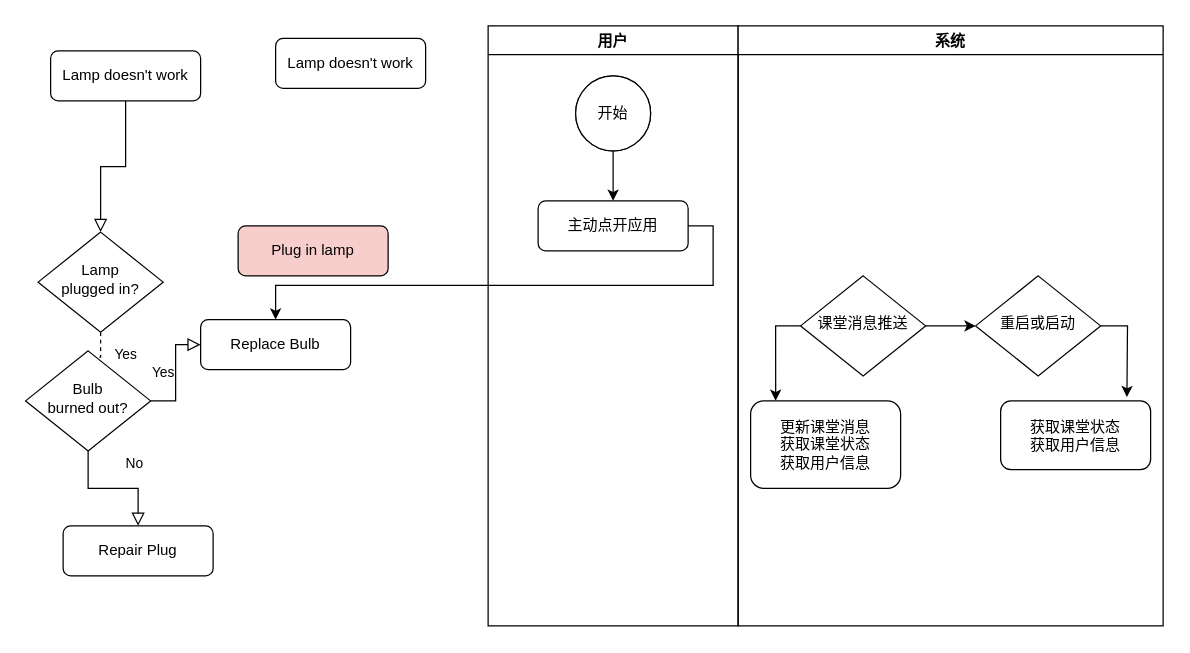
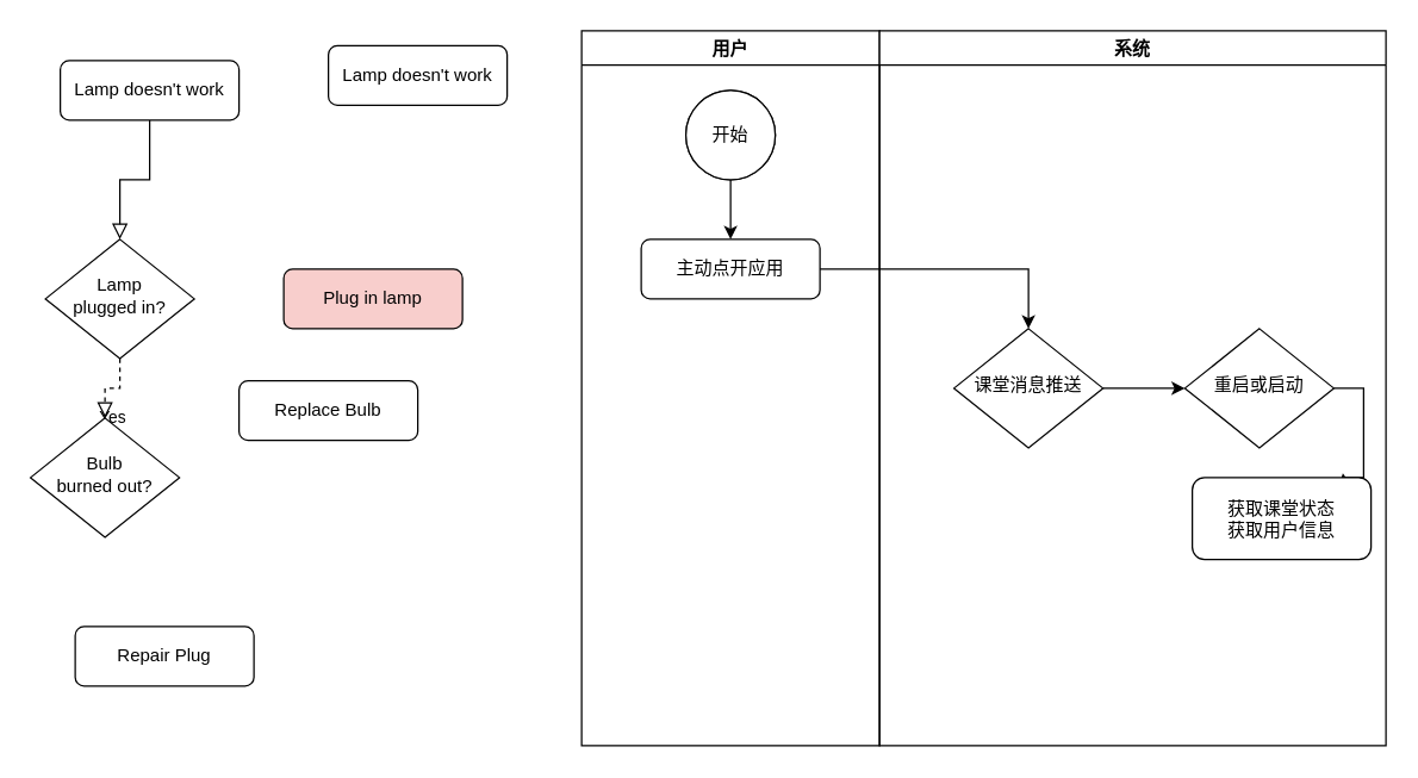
- <mxCell id="5" value="Lamp&lt;br&gt;plugged in?" style="rhombus;whiteSpace=wrap;html=1;shadow=0;fontFamily=Helvetica;fontSize=12;align=center;strokeWidth=1;spacing=6;spacingTop=-4;" parent="1" vertex="1"><mxGeometry x="30" y="185" width="100" height="80" as="geometry" /></mxCell>
+ <mxCell id="5" value="Lamp&lt;br&gt;plugged in?" style="rhombus;whiteSpace=wrap;html=1;shadow=0;fontFamily=Helvetica;fontSize=12;align=center;strokeWidth=1;spacing=6;spacingTop=-4;" parent="1" vertex="1"><mxGeometry x="30" y="160" width="100" height="80" as="geometry" /></mxCell>
- <mxCell id="26" style="edgeStyle=orthogonalEdgeStyle;rounded=0;orthogonalLoop=1;jettySize=auto;html=1;exitX=1;exitY=0.5;exitDx=0;exitDy=0;" edge="1" parent="1" source="16" target="11"><mxGeometry relative="1" as="geometry" /></mxCell>
+ <mxCell id="26" style="edgeStyle=orthogonalEdgeStyle;rounded=0;orthogonalLoop=1;jettySize=auto;html=1;exitX=1;exitY=0.5;exitDx=0;exitDy=0;entryX=0.5;entryY=0;entryDx=0;entryDy=0;" edge="1" parent="1" source="16" target="20"><mxGeometry relative="1" as="geometry" /></mxCell>
- <mxCell id="23" value="重启或启动" style="rhombus;whiteSpace=wrap;html=1;shadow=0;fontFamily=Helvetica;fontSize=12;align=center;strokeWidth=1;spacing=6;spacingTop=-4;" vertex="1" parent="17"><mxGeometry x="190" y="200" width="100" height="80" as="geometry" /></mxCell>
+ <mxCell id="23" value="重启或启动" style="rhombus;whiteSpace=wrap;html=1;shadow=0;fontFamily=Helvetica;fontSize=12;align=center;strokeWidth=1;spacing=6;spacingTop=-4;" vertex="1" parent="17"><mxGeometry x="205" y="200" width="100" height="80" as="geometry" /></mxCell>
- <mxCell id="18" style="edgeStyle=orthogonalEdgeStyle;rounded=0;orthogonalLoop=1;jettySize=auto;html=1;exitX=0;exitY=0.5;exitDx=0;exitDy=0;entryX=0.167;entryY=0;entryDx=0;entryDy=0;entryPerimeter=0;" edge="1" parent="17" source="20" target="21"><mxGeometry relative="1" as="geometry" /></mxCell>
- <mxCell id="8" value="Yes" style="edgeStyle=orthogonalEdgeStyle;rounded=0;html=1;jettySize=auto;orthogonalLoop=1;fontSize=11;endArrow=block;endFill=0;endSize=8;strokeWidth=1;shadow=0;labelBackgroundColor=none;" parent="1" source="9" target="11" edge="1"><mxGeometry y="10" relative="1" as="geometry"><mxPoint as="offset" /></mxGeometry></mxCell>
- <mxCell id="21" value="&lt;div&gt;更新课堂消息&lt;/div&gt;&lt;div&gt;获取课堂状态&lt;br&gt;&lt;/div&gt;&lt;div&gt;获取用户信息&lt;br&gt;&lt;/div&gt;" style="rounded=1;whiteSpace=wrap;html=1;fontSize=12;glass=0;strokeWidth=1;shadow=0;" vertex="1" parent="17"><mxGeometry x="10" y="300" width="120" height="70" as="geometry" /></mxCell>
- <mxCell id="7" value="No" style="rounded=0;html=1;jettySize=auto;orthogonalLoop=1;fontSize=11;endArrow=block;endFill=0;endSize=8;strokeWidth=1;shadow=0;labelBackgroundColor=none;edgeStyle=orthogonalEdgeStyle;" parent="1" source="9" target="10" edge="1"><mxGeometry x="0.333" y="20" relative="1" as="geometry"><mxPoint as="offset" /></mxGeometry></mxCell>
